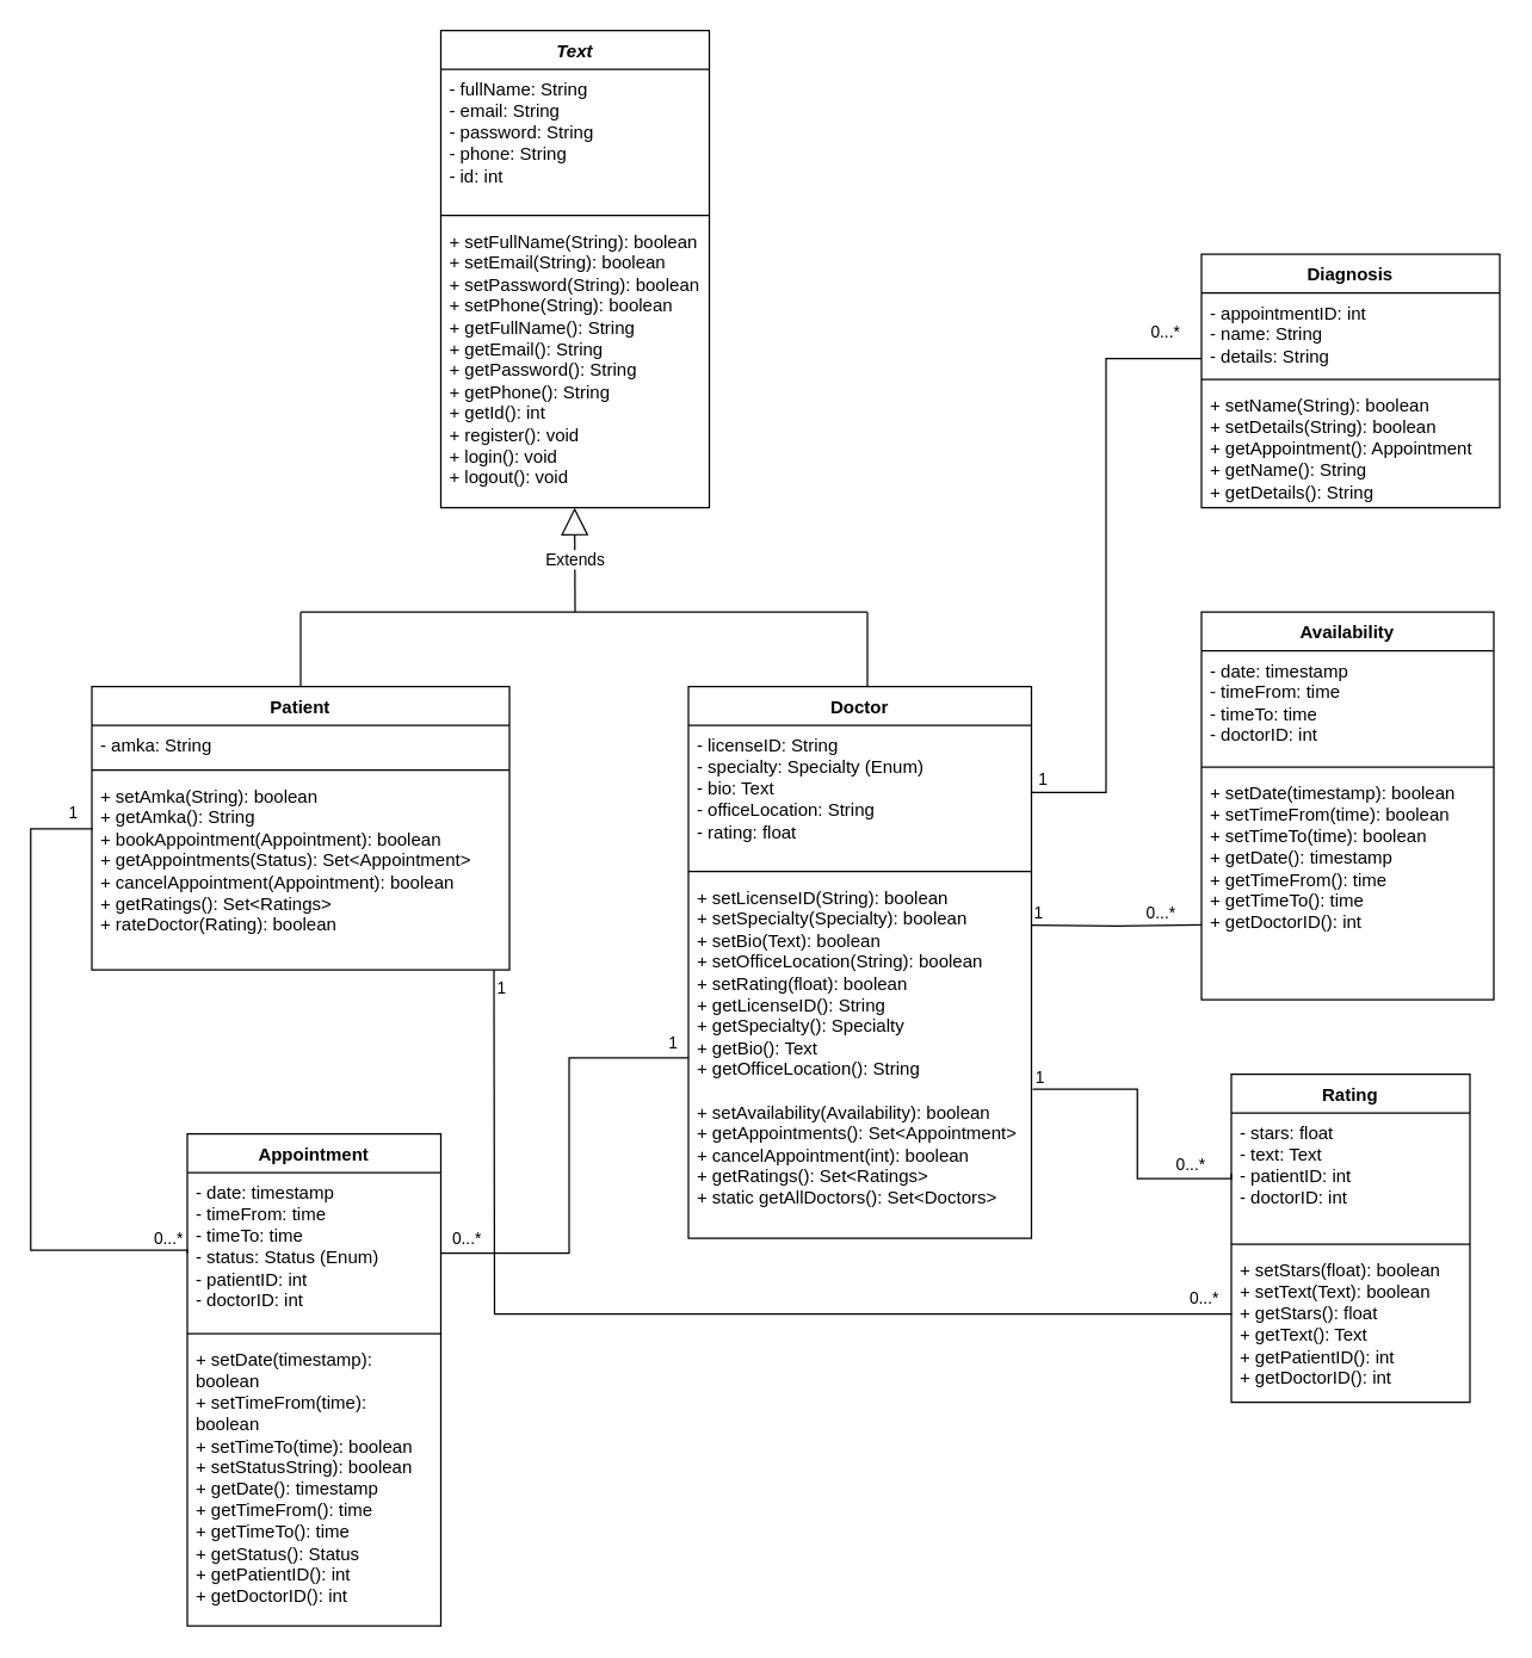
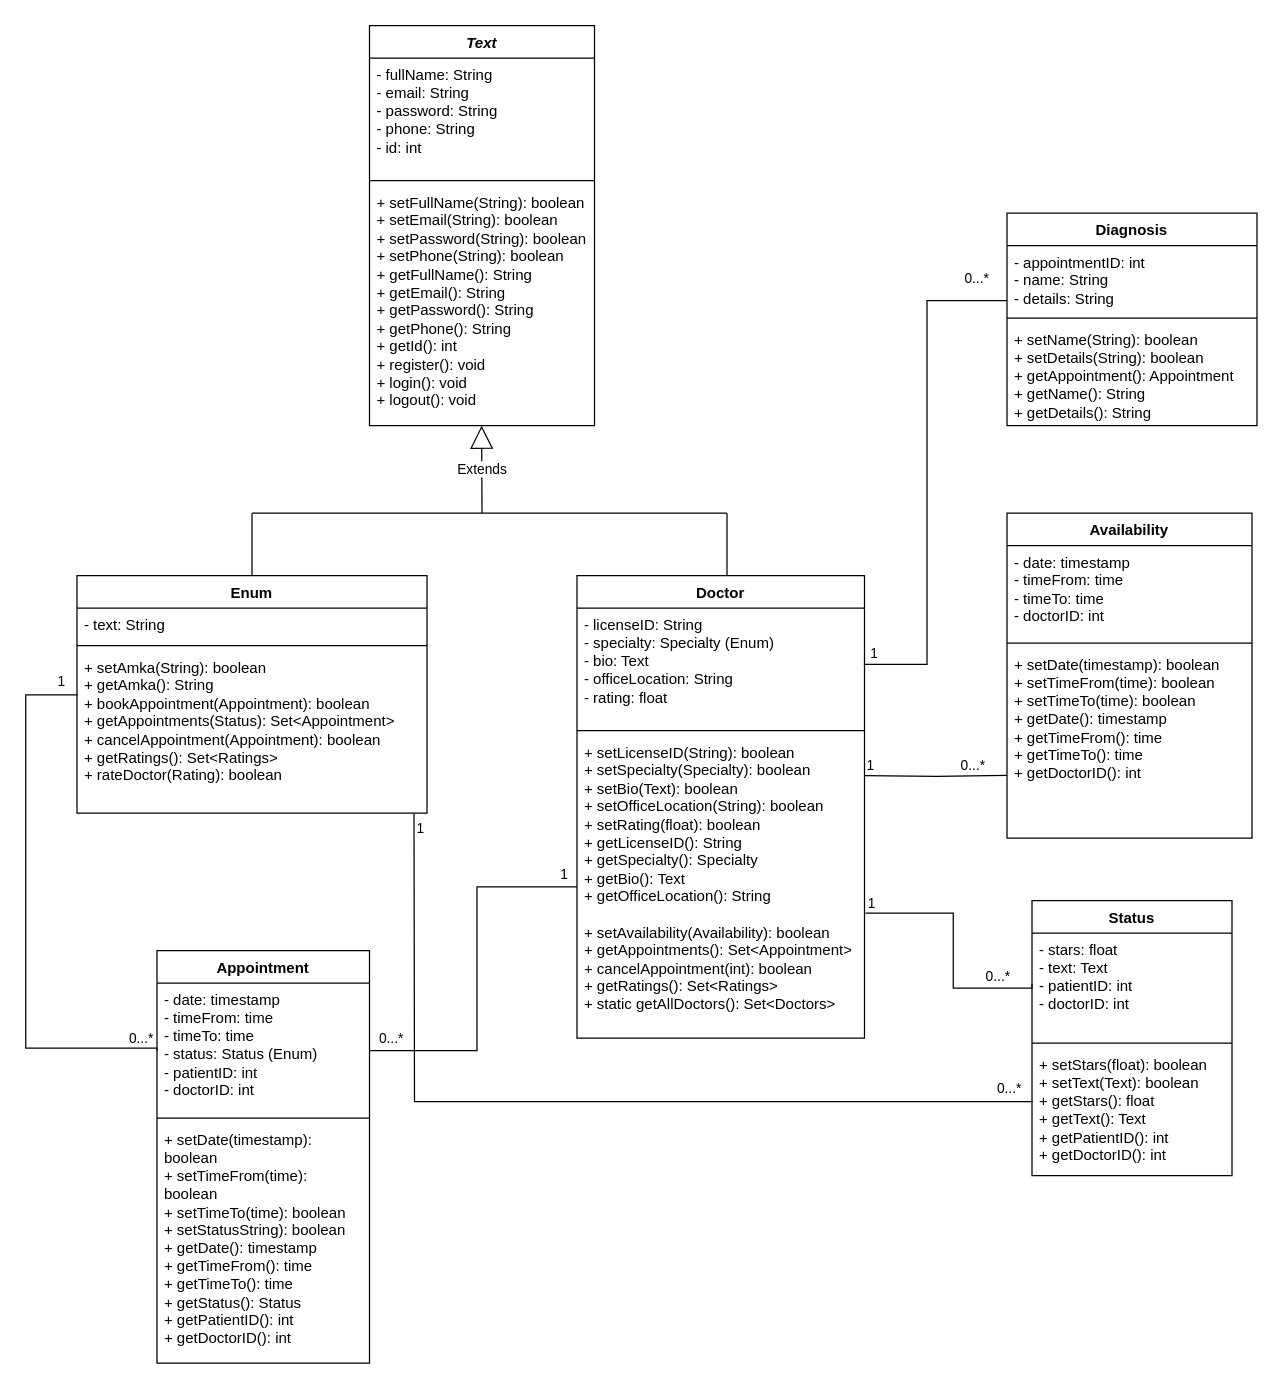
- <mxCell id="10" value="Patient" style="swimlane;fontStyle=1;align=center;verticalAlign=top;childLayout=stackLayout;horizontal=1;startSize=26;horizontalStack=0;resizeParent=1;resizeParentMax=0;resizeLast=0;collapsible=1;marginBottom=0;whiteSpace=wrap;html=1;" parent="1" vertex="1"><mxGeometry x="61" y="460" width="280" height="190" as="geometry" /></mxCell>
+ <mxCell id="10" value="Enum" style="swimlane;fontStyle=1;align=center;verticalAlign=top;childLayout=stackLayout;horizontal=1;startSize=26;horizontalStack=0;resizeParent=1;resizeParentMax=0;resizeLast=0;collapsible=1;marginBottom=0;whiteSpace=wrap;html=1;" parent="1" vertex="1"><mxGeometry x="61" y="460" width="280" height="190" as="geometry" /></mxCell>
- <mxCell id="11" value="- amka: String" style="text;strokeColor=none;fillColor=none;align=left;verticalAlign=top;spacingLeft=4;spacingRight=4;overflow=hidden;rotatable=0;points=[[0,0.5],[1,0.5]];portConstraint=eastwest;whiteSpace=wrap;html=1;" parent="10" vertex="1"><mxGeometry y="26" width="280" height="26" as="geometry" /></mxCell>
+ <mxCell id="11" value="- text: String" style="text;strokeColor=none;fillColor=none;align=left;verticalAlign=top;spacingLeft=4;spacingRight=4;overflow=hidden;rotatable=0;points=[[0,0.5],[1,0.5]];portConstraint=eastwest;whiteSpace=wrap;html=1;" parent="10" vertex="1"><mxGeometry y="26" width="280" height="26" as="geometry" /></mxCell>
- <mxCell id="22" value="Rating" style="swimlane;fontStyle=1;align=center;verticalAlign=top;childLayout=stackLayout;horizontal=1;startSize=26;horizontalStack=0;resizeParent=1;resizeParentMax=0;resizeLast=0;collapsible=1;marginBottom=0;whiteSpace=wrap;html=1;" parent="1" vertex="1"><mxGeometry x="825" y="720" width="160" height="220" as="geometry" /></mxCell>
+ <mxCell id="22" value="Status" style="swimlane;fontStyle=1;align=center;verticalAlign=top;childLayout=stackLayout;horizontal=1;startSize=26;horizontalStack=0;resizeParent=1;resizeParentMax=0;resizeLast=0;collapsible=1;marginBottom=0;whiteSpace=wrap;html=1;" parent="1" vertex="1"><mxGeometry x="825" y="720" width="160" height="220" as="geometry" /></mxCell>
